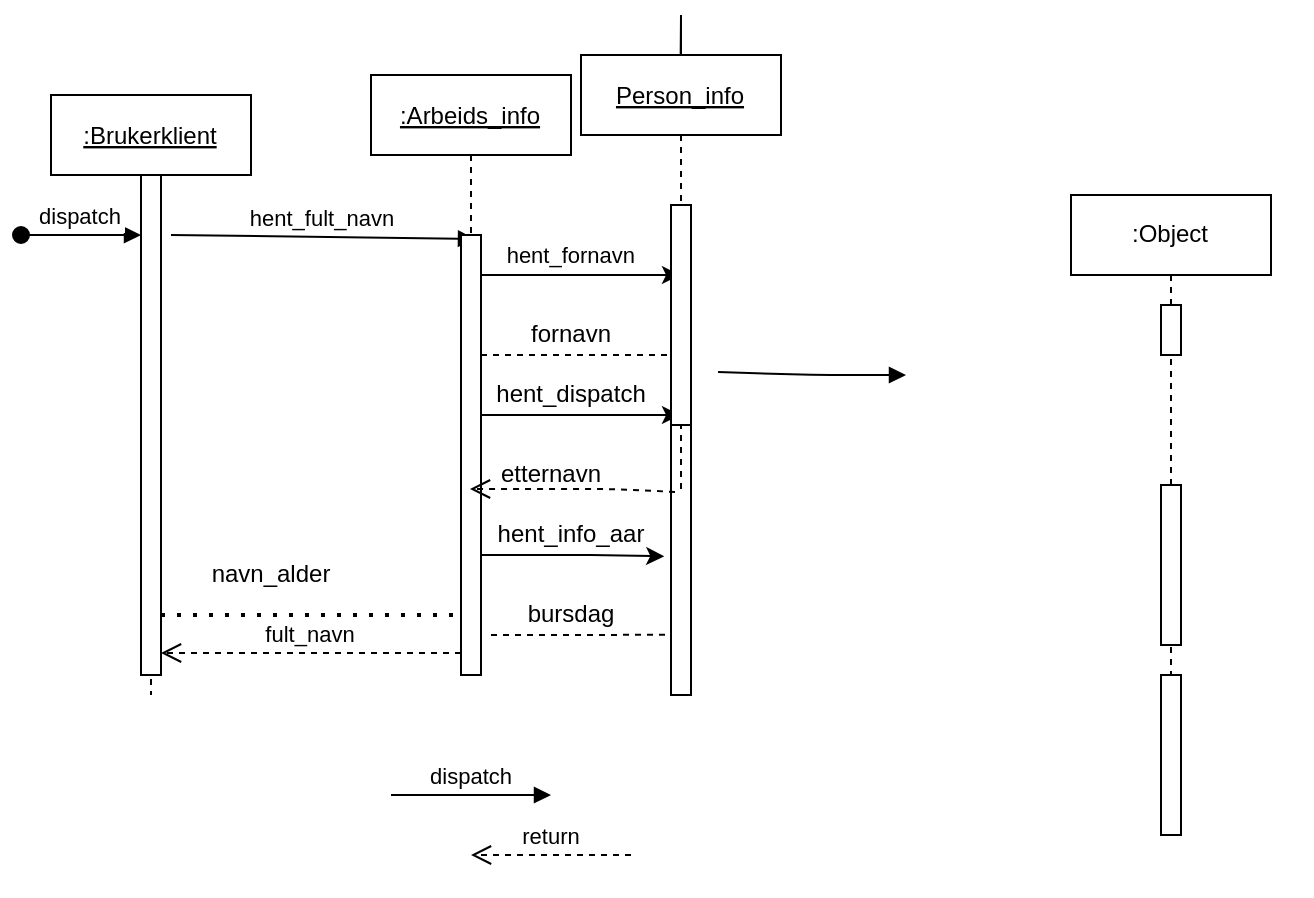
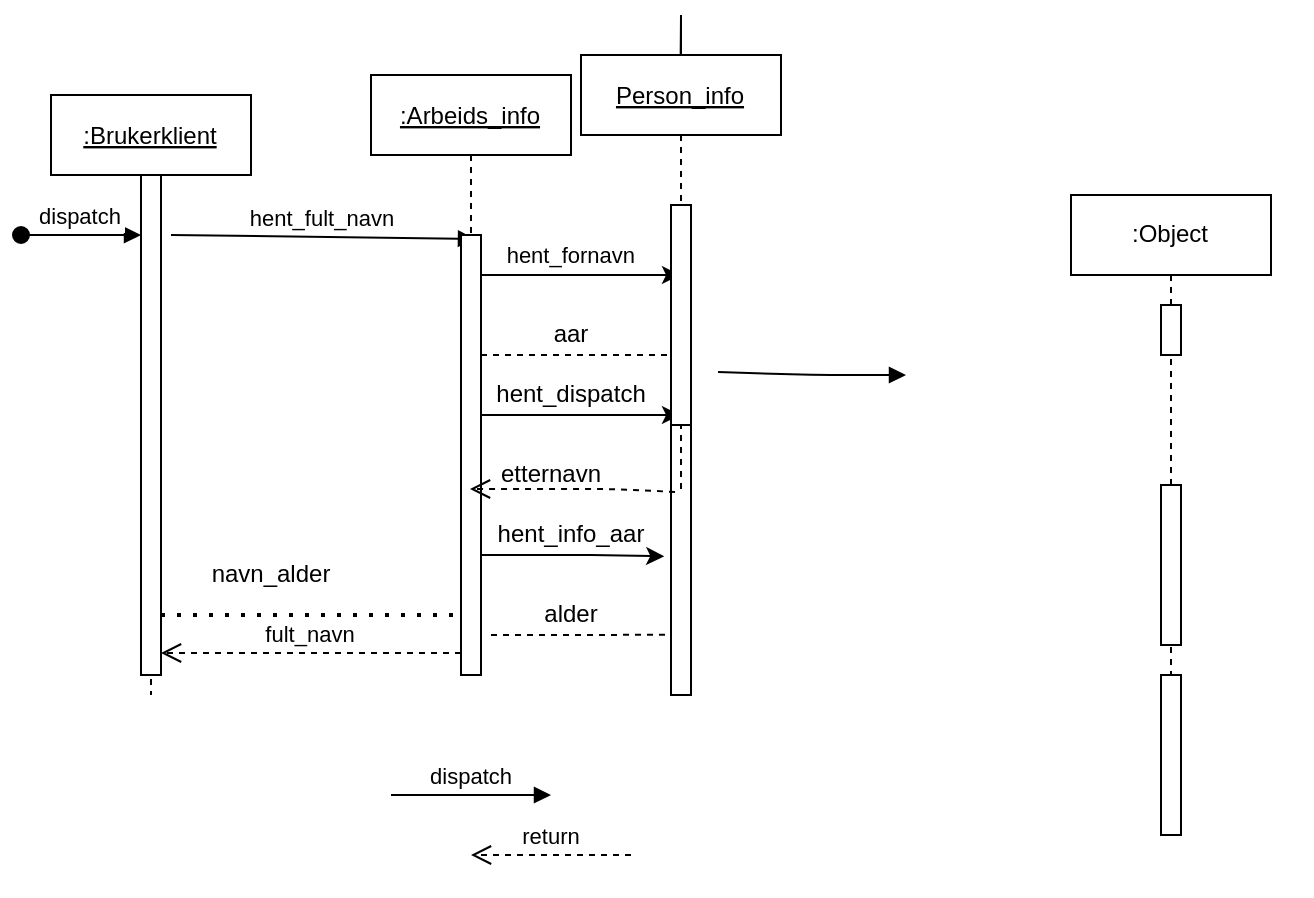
- <mxCell id="21" value="fornavn" style="text;html=1;align=center;verticalAlign=middle;resizable=0;points=[];autosize=1;strokeColor=none;fillColor=none;" vertex="1" parent="1"><mxGeometry x="250" y="145" width="60" height="30" as="geometry" /></mxCell>
+ <mxCell id="21" value="aar" style="text;html=1;align=center;verticalAlign=middle;resizable=0;points=[];autosize=1;strokeColor=none;fillColor=none;" vertex="1" parent="1"><mxGeometry x="250" y="145" width="60" height="30" as="geometry" /></mxCell>
- <mxCell id="25" value="bursdag" style="text;html=1;align=center;verticalAlign=middle;resizable=0;points=[];autosize=1;strokeColor=none;fillColor=none;" vertex="1" parent="1"><mxGeometry x="245" y="285" width="70" height="30" as="geometry" /></mxCell>
+ <mxCell id="25" value="alder" style="text;html=1;align=center;verticalAlign=middle;resizable=0;points=[];autosize=1;strokeColor=none;fillColor=none;" vertex="1" parent="1"><mxGeometry x="245" y="285" width="70" height="30" as="geometry" /></mxCell>
